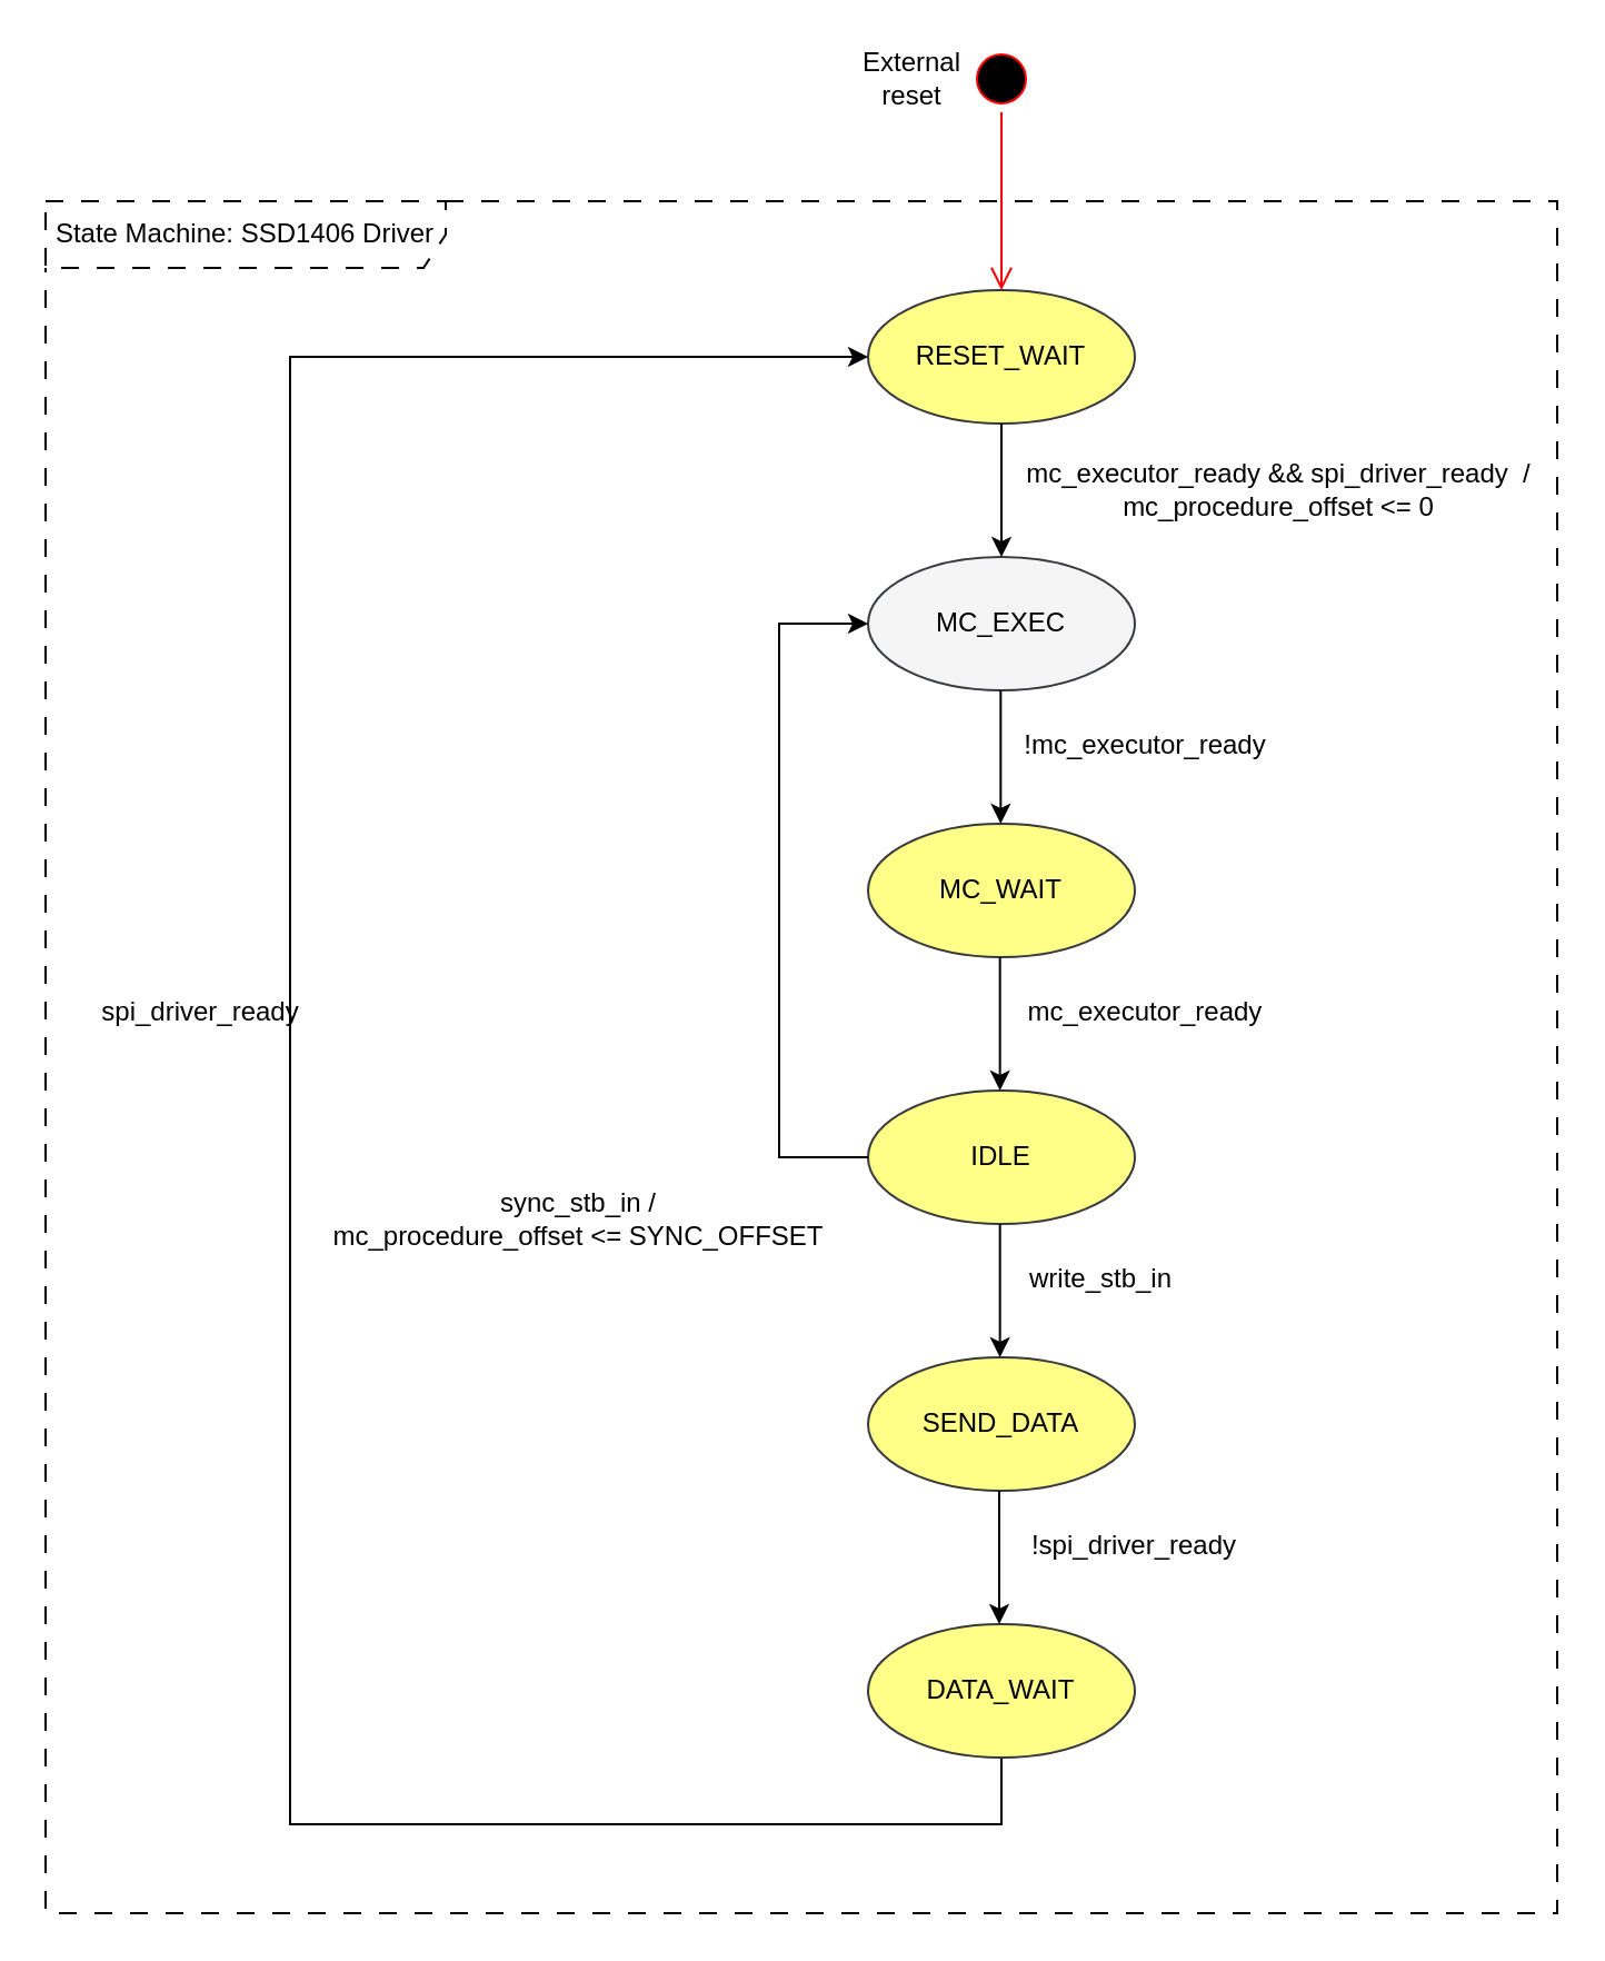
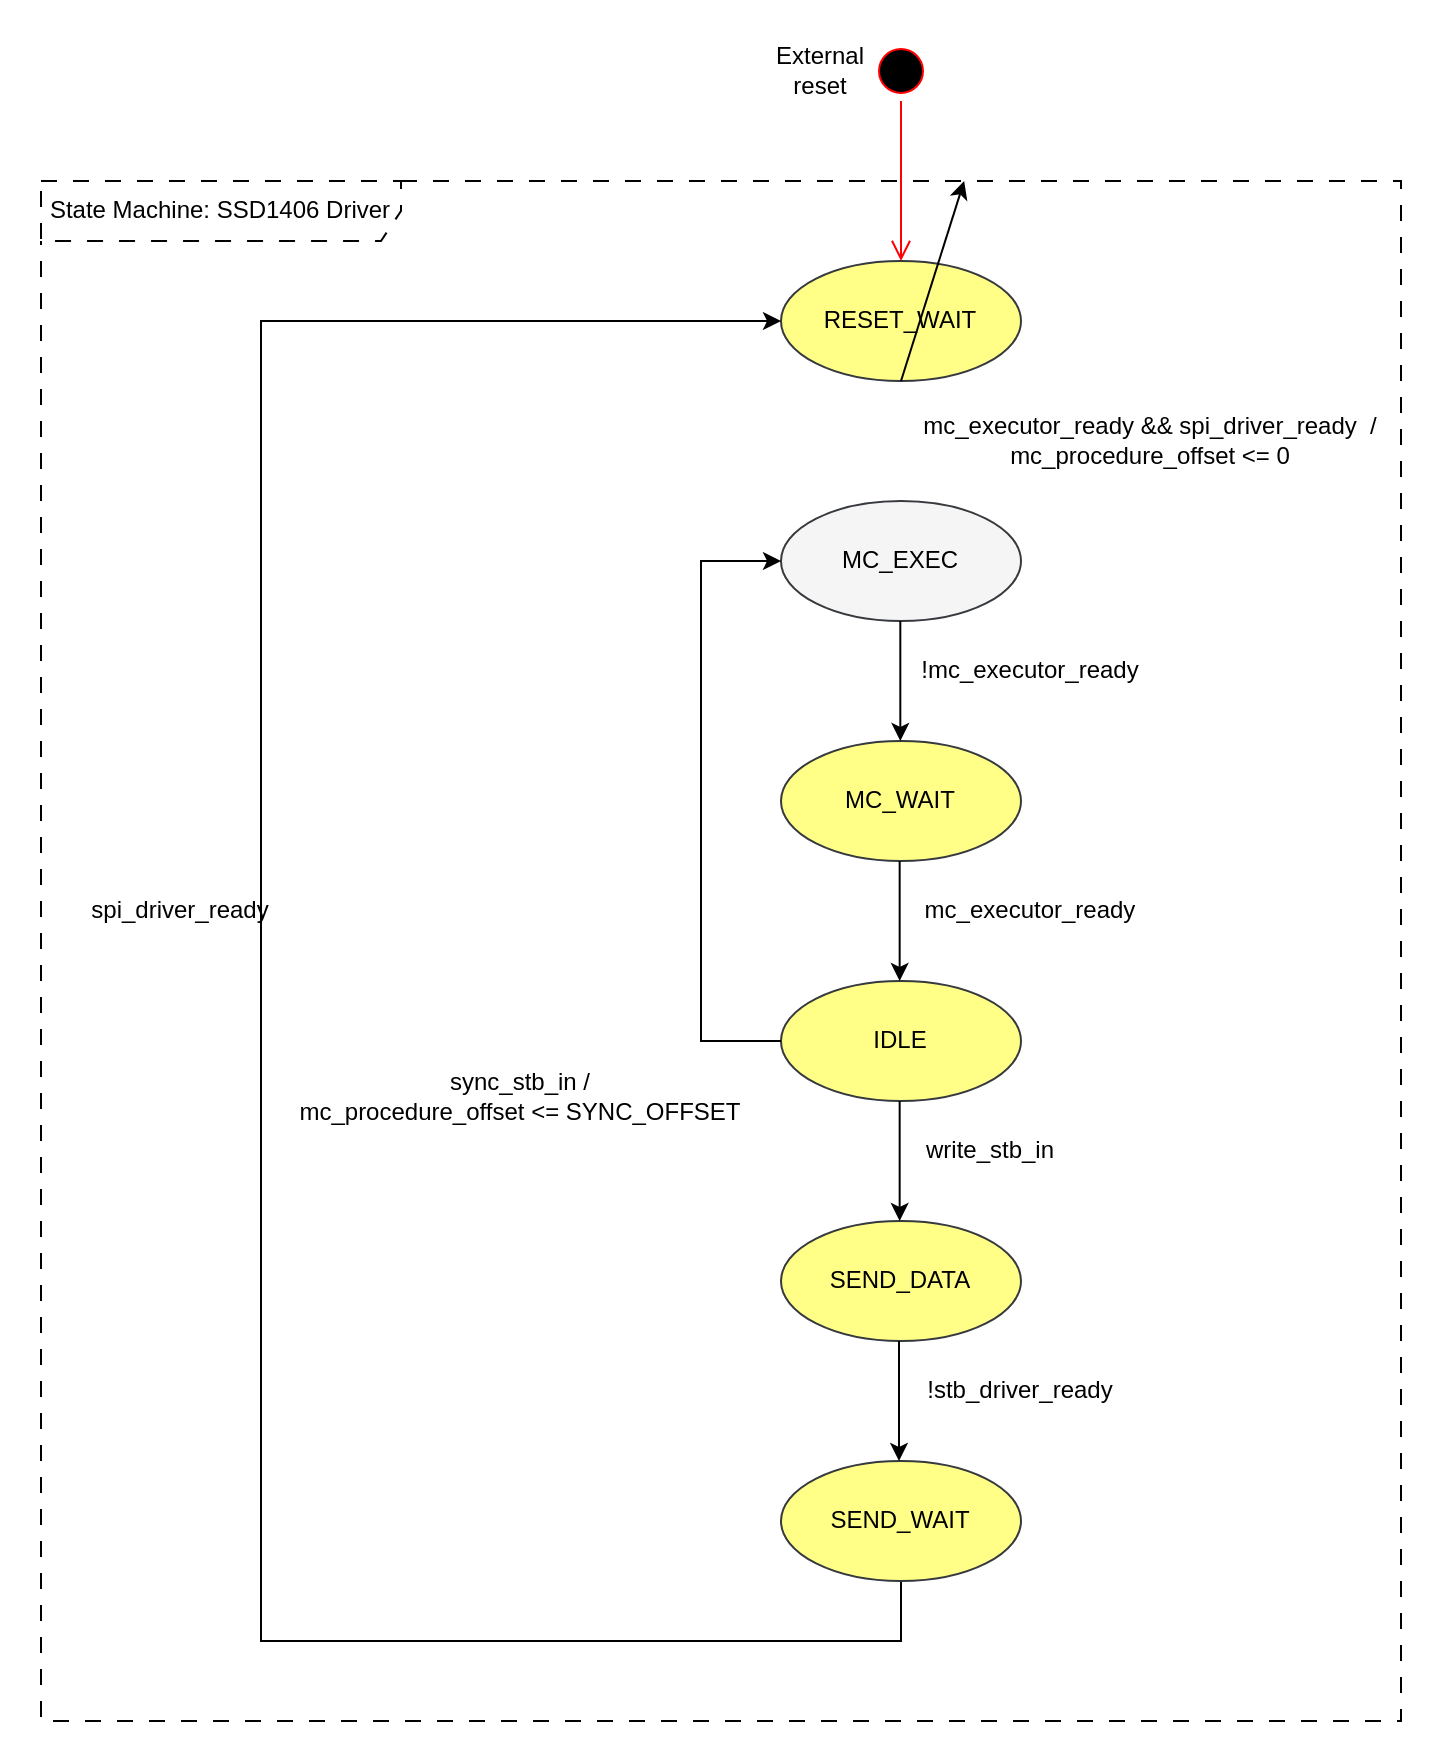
- <mxCell id="7" value="" style="endArrow=classic;html=1;rounded=0;exitX=0.5;exitY=1;exitDx=0;exitDy=0;entryX=0.5;entryY=0;entryDx=0;entryDy=0;" parent="1" source="5" target="4" edge="1"><mxGeometry width="50" height="50" relative="1" as="geometry"><mxPoint x="550" y="300" as="sourcePoint" /><mxPoint x="600" y="250" as="targetPoint" /></mxGeometry></mxCell>
+ <mxCell id="7" value="" style="endArrow=classic;html=1;rounded=0;exitX=0.5;exitY=1;exitDx=0;exitDy=0;" parent="1" source="5" target="13" edge="1"><mxGeometry width="50" height="50" relative="1" as="geometry"><mxPoint x="550" y="300" as="sourcePoint" /><mxPoint x="600" y="250" as="targetPoint" /></mxGeometry></mxCell>
- <mxCell id="25" value="!spi_driver_ready" style="text;html=1;align=center;verticalAlign=middle;whiteSpace=wrap;rounded=0;" vertex="1" parent="1"><mxGeometry x="450" y="680" width="120" height="30" as="geometry" /></mxCell>
+ <mxCell id="25" value="!stb_driver_ready" style="text;html=1;align=center;verticalAlign=middle;whiteSpace=wrap;rounded=0;" vertex="1" parent="1"><mxGeometry x="450" y="680" width="120" height="30" as="geometry" /></mxCell>
- <mxCell id="22" value="DATA_WAIT" style="ellipse;whiteSpace=wrap;html=1;fillColor=#ffff88;strokeColor=#36393d;" vertex="1" parent="1"><mxGeometry x="390" y="730" width="120" height="60" as="geometry" /></mxCell>
+ <mxCell id="22" value="SEND_WAIT" style="ellipse;whiteSpace=wrap;html=1;fillColor=#ffff88;strokeColor=#36393d;" vertex="1" parent="1"><mxGeometry x="390" y="730" width="120" height="60" as="geometry" /></mxCell>
